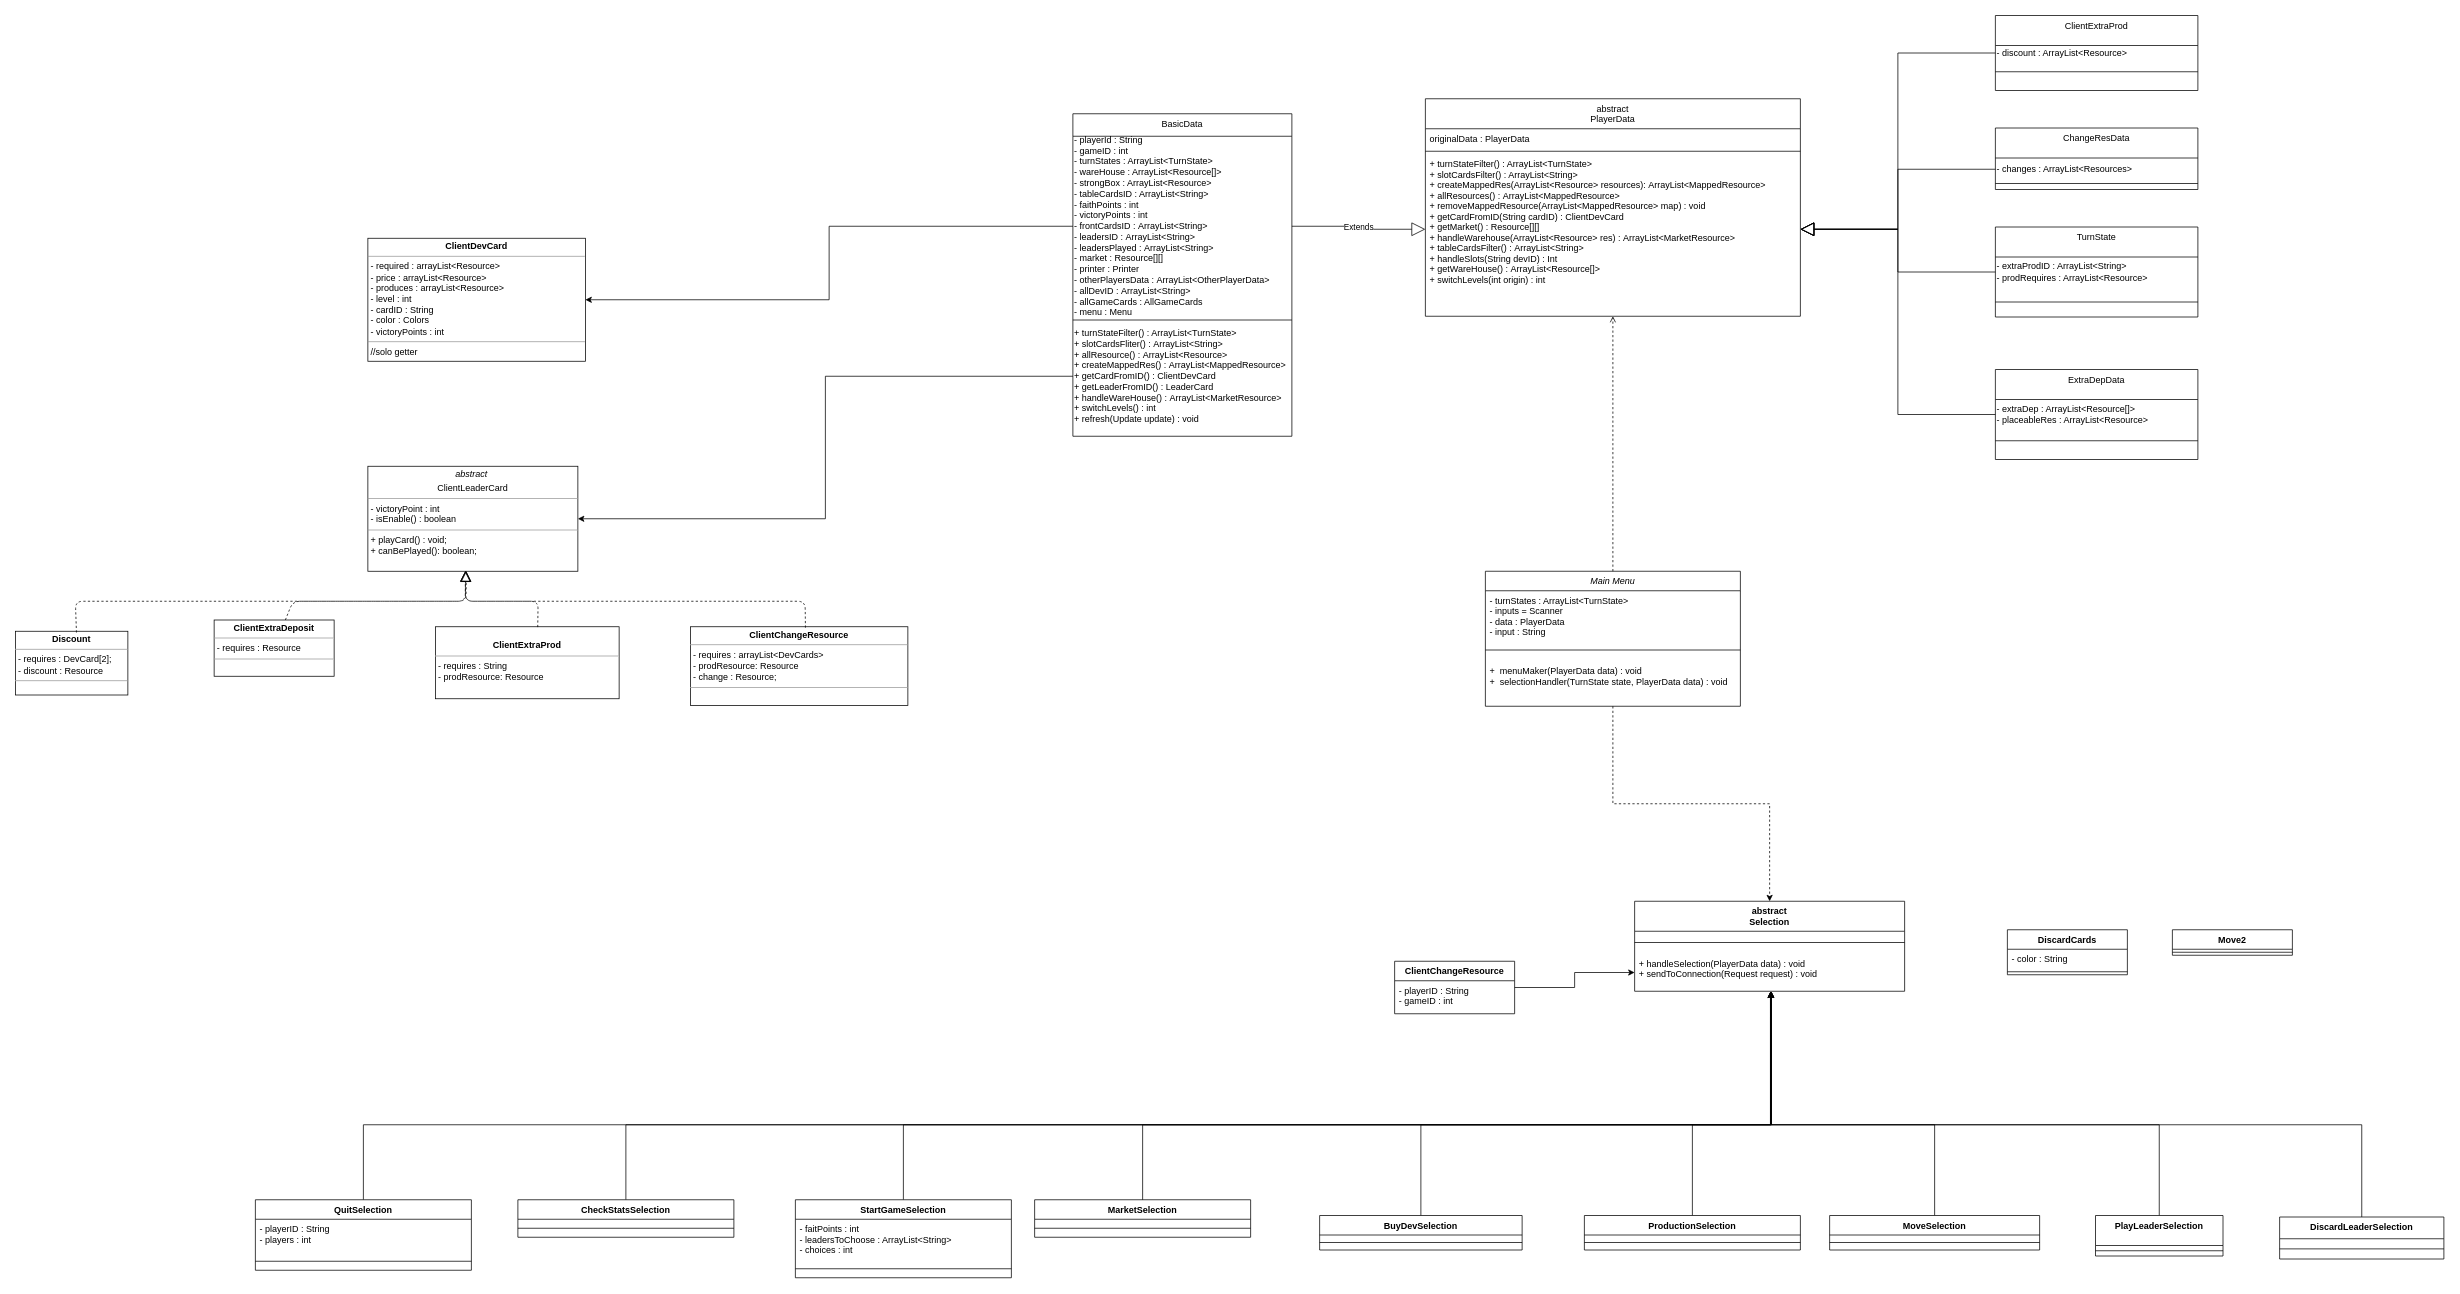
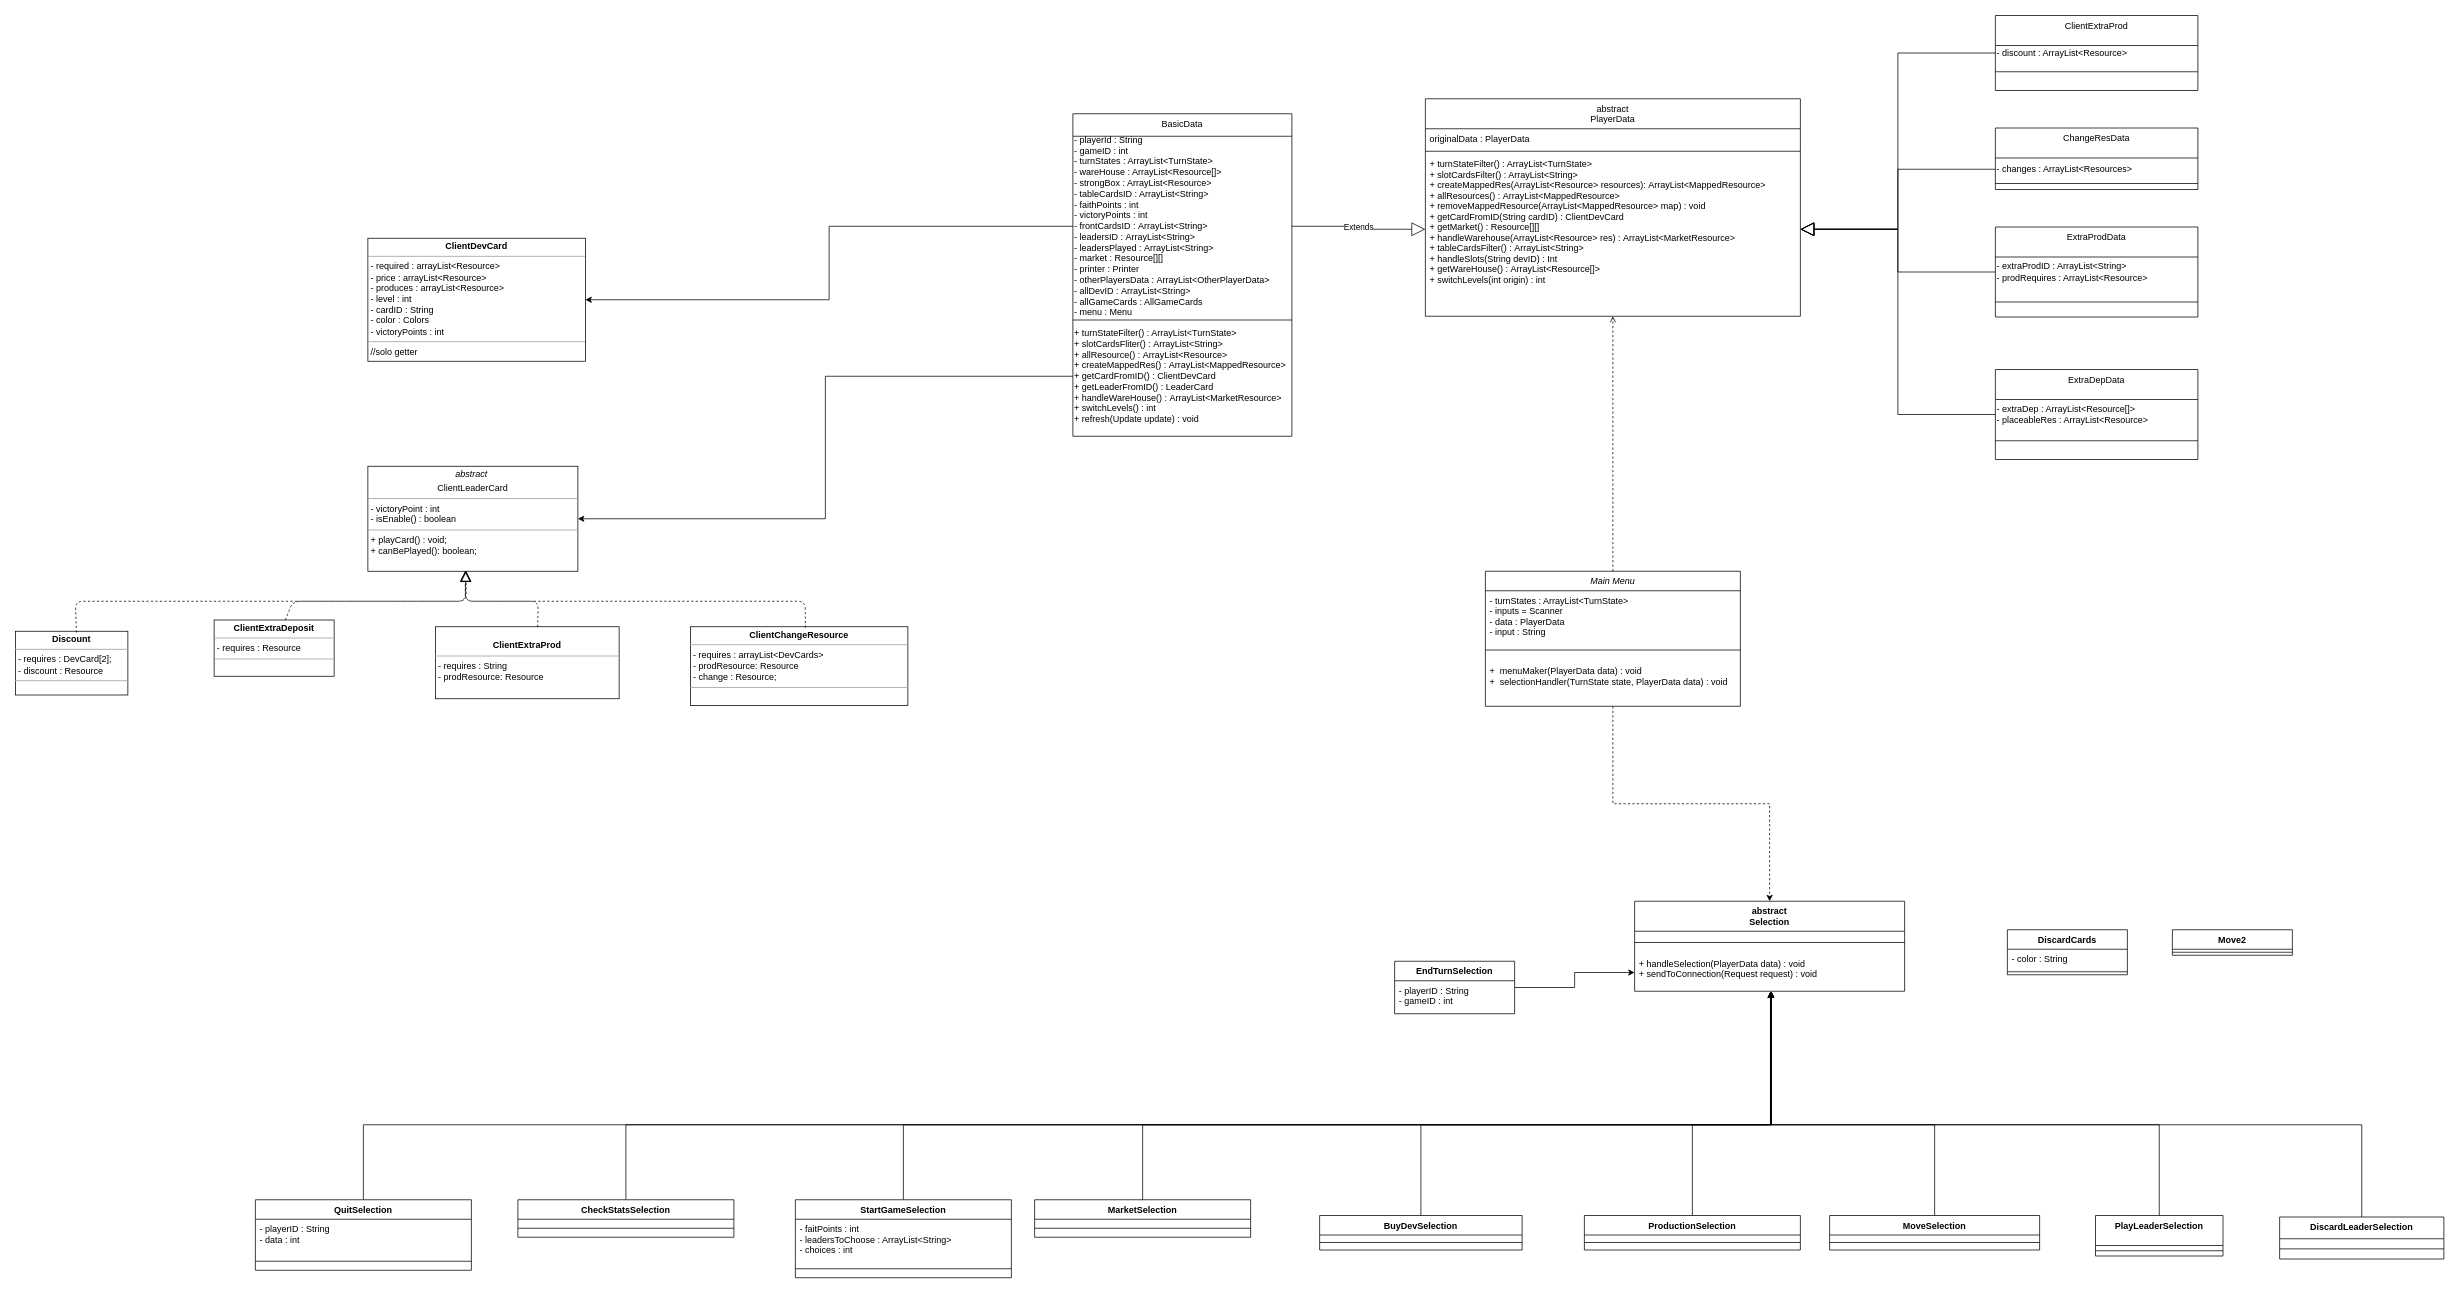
- <mxCell id="16" value="TurnState" style="swimlane;fontStyle=0;align=center;verticalAlign=top;childLayout=stackLayout;horizontal=1;startSize=40;horizontalStack=0;resizeParent=1;resizeLast=0;collapsible=1;marginBottom=0;rounded=0;shadow=0;strokeWidth=1;" parent="1" vertex="1"><mxGeometry x="2660" y="302" width="270" height="120" as="geometry"><mxRectangle x="130" y="380" width="160" height="26" as="alternateBounds" /></mxGeometry></mxCell>
+ <mxCell id="16" value="ExtraProdData" style="swimlane;fontStyle=0;align=center;verticalAlign=top;childLayout=stackLayout;horizontal=1;startSize=40;horizontalStack=0;resizeParent=1;resizeLast=0;collapsible=1;marginBottom=0;rounded=0;shadow=0;strokeWidth=1;" parent="1" vertex="1"><mxGeometry x="2660" y="302" width="270" height="120" as="geometry"><mxRectangle x="130" y="380" width="160" height="26" as="alternateBounds" /></mxGeometry></mxCell>
- <mxCell id="54" value="ClientChangeResource" style="swimlane;fontStyle=1;align=center;verticalAlign=top;childLayout=stackLayout;horizontal=1;startSize=26;horizontalStack=0;resizeParent=1;resizeParentMax=0;resizeLast=0;collapsible=1;marginBottom=0;" vertex="1" parent="1"><mxGeometry x="1859" y="1281" width="160" height="70" as="geometry" /></mxCell>
+ <mxCell id="54" value="EndTurnSelection" style="swimlane;fontStyle=1;align=center;verticalAlign=top;childLayout=stackLayout;horizontal=1;startSize=26;horizontalStack=0;resizeParent=1;resizeParentMax=0;resizeLast=0;collapsible=1;marginBottom=0;" vertex="1" parent="1"><mxGeometry x="1859" y="1281" width="160" height="70" as="geometry" /></mxCell>
- <mxCell id="72" value="- playerID : String&#10;- players : int&#10;" style="text;strokeColor=none;fillColor=none;align=left;verticalAlign=top;spacingLeft=4;spacingRight=4;overflow=hidden;rotatable=0;points=[[0,0.5],[1,0.5]];portConstraint=eastwest;" vertex="1" parent="71"><mxGeometry y="26" width="288" height="44" as="geometry" /></mxCell>
+ <mxCell id="72" value="- playerID : String&#10;- data : int&#10;" style="text;strokeColor=none;fillColor=none;align=left;verticalAlign=top;spacingLeft=4;spacingRight=4;overflow=hidden;rotatable=0;points=[[0,0.5],[1,0.5]];portConstraint=eastwest;" vertex="1" parent="71"><mxGeometry y="26" width="288" height="44" as="geometry" /></mxCell>
